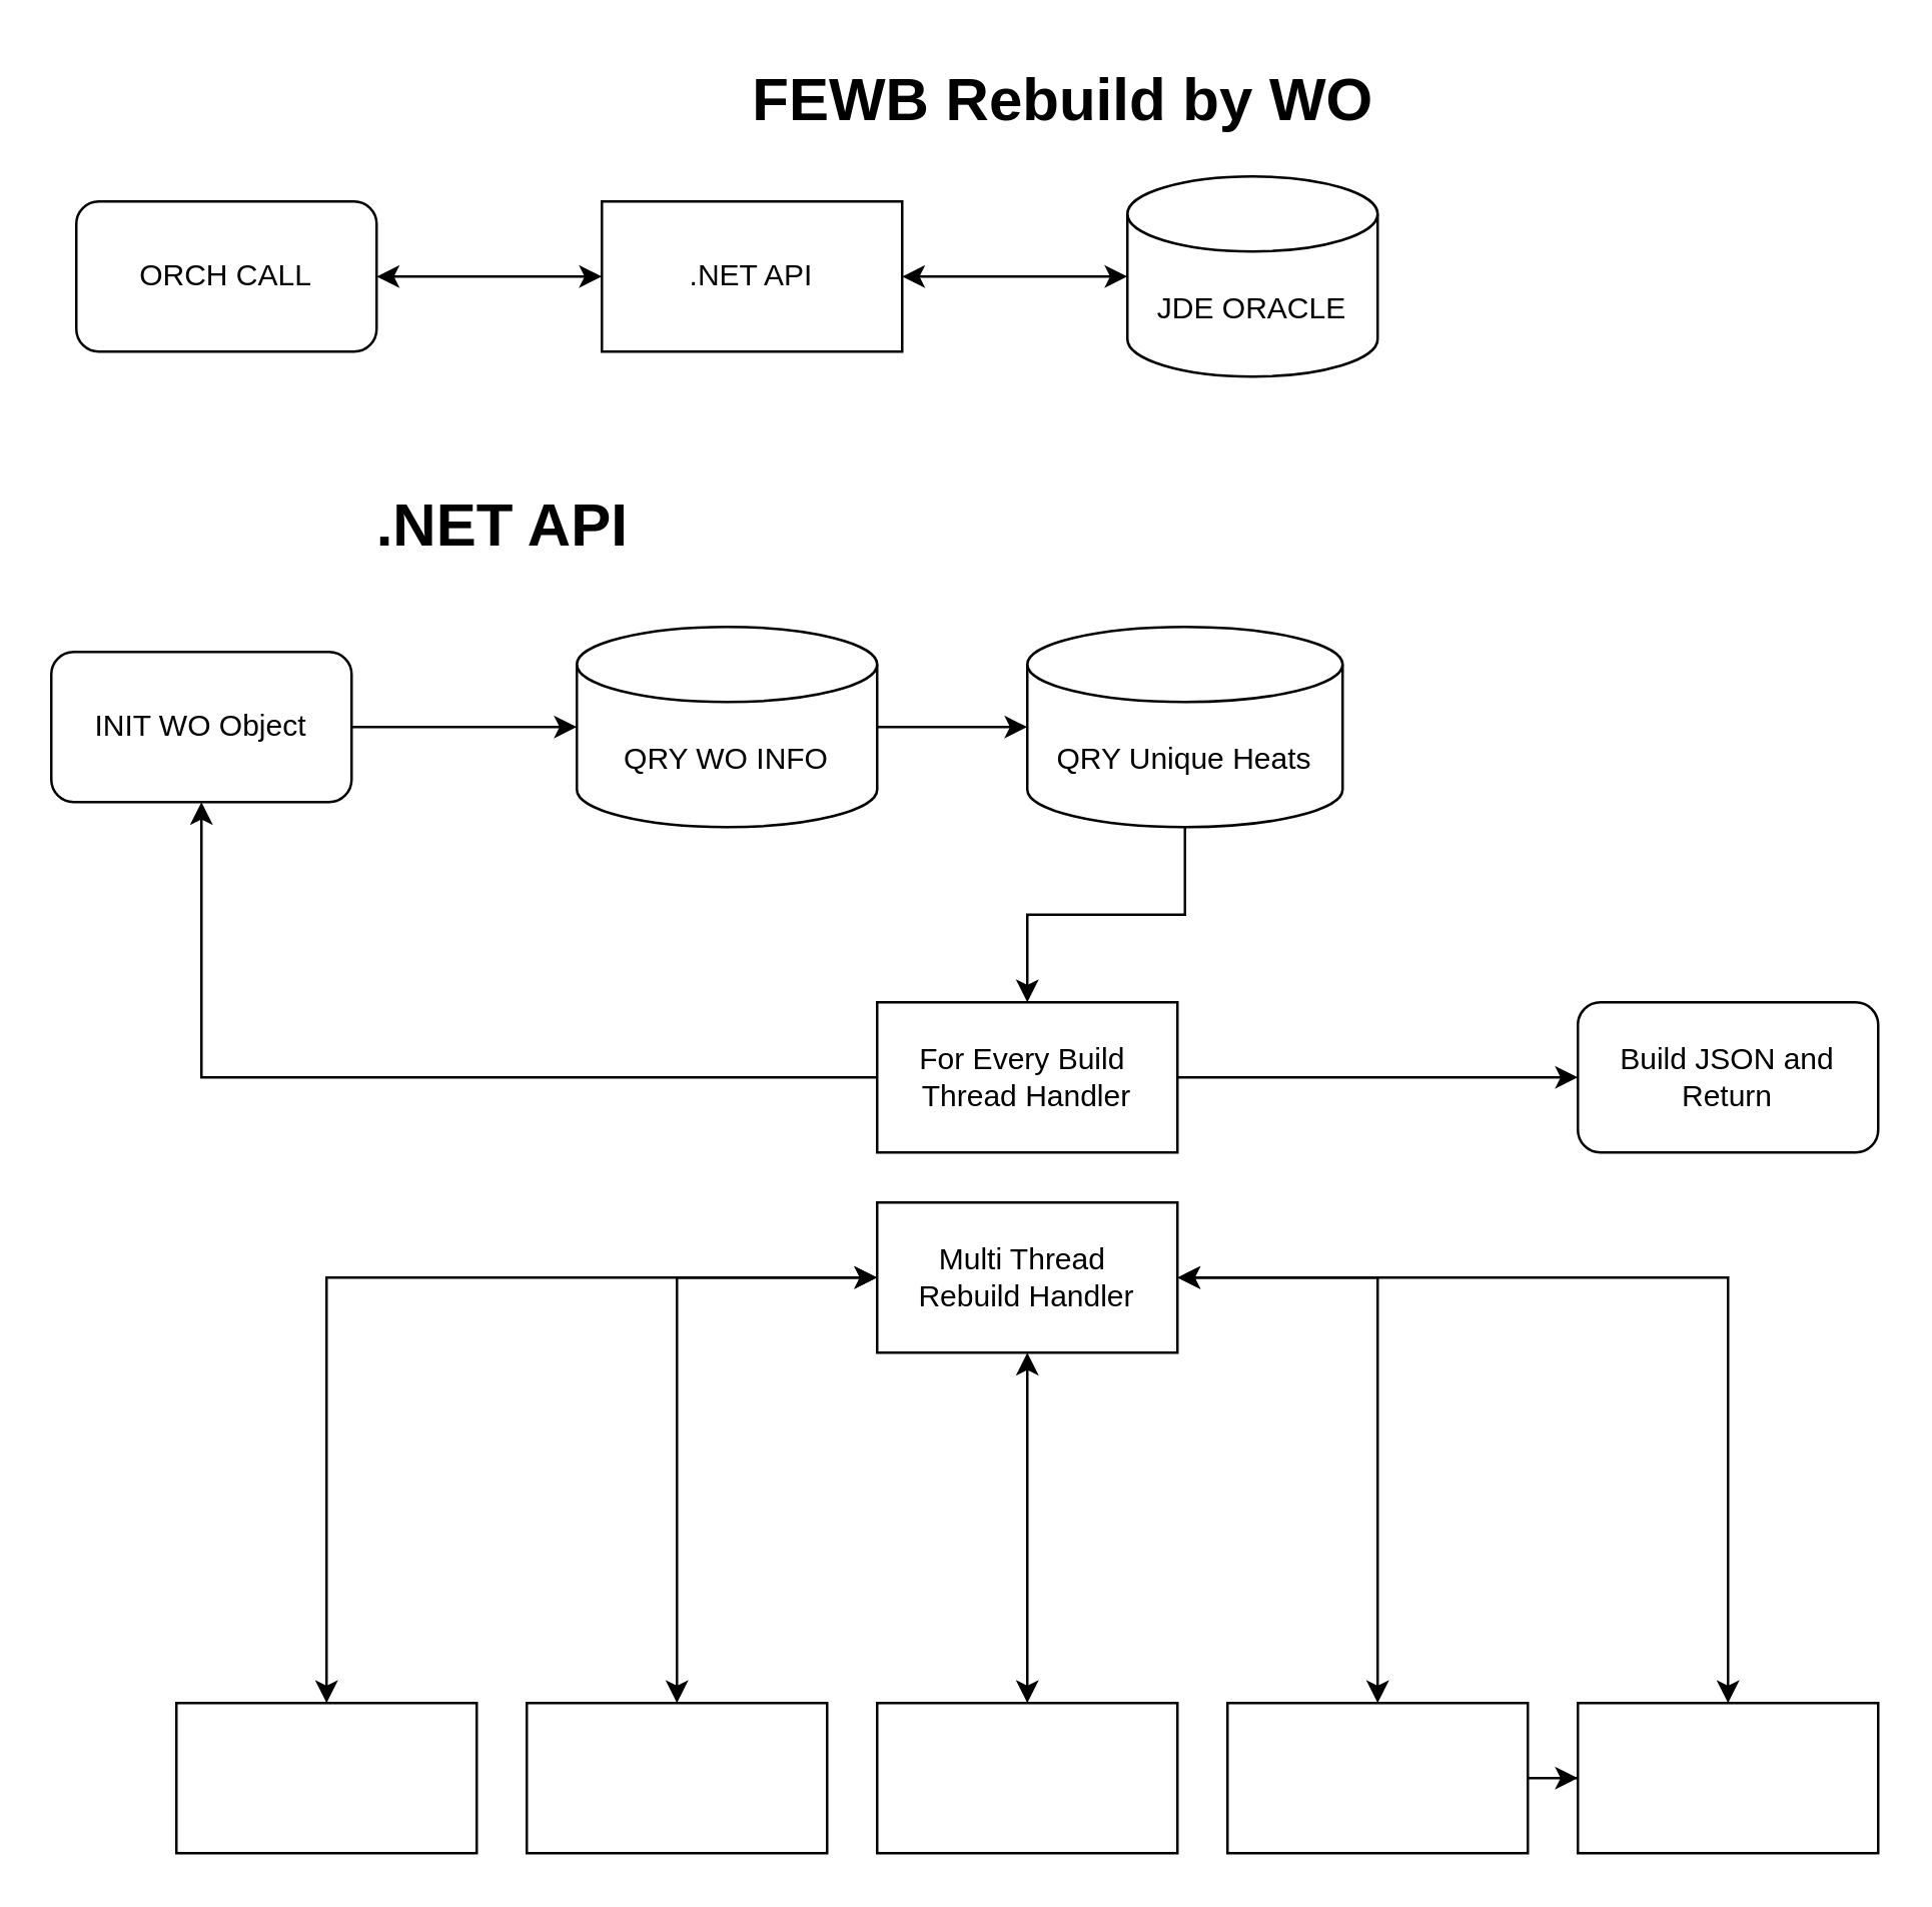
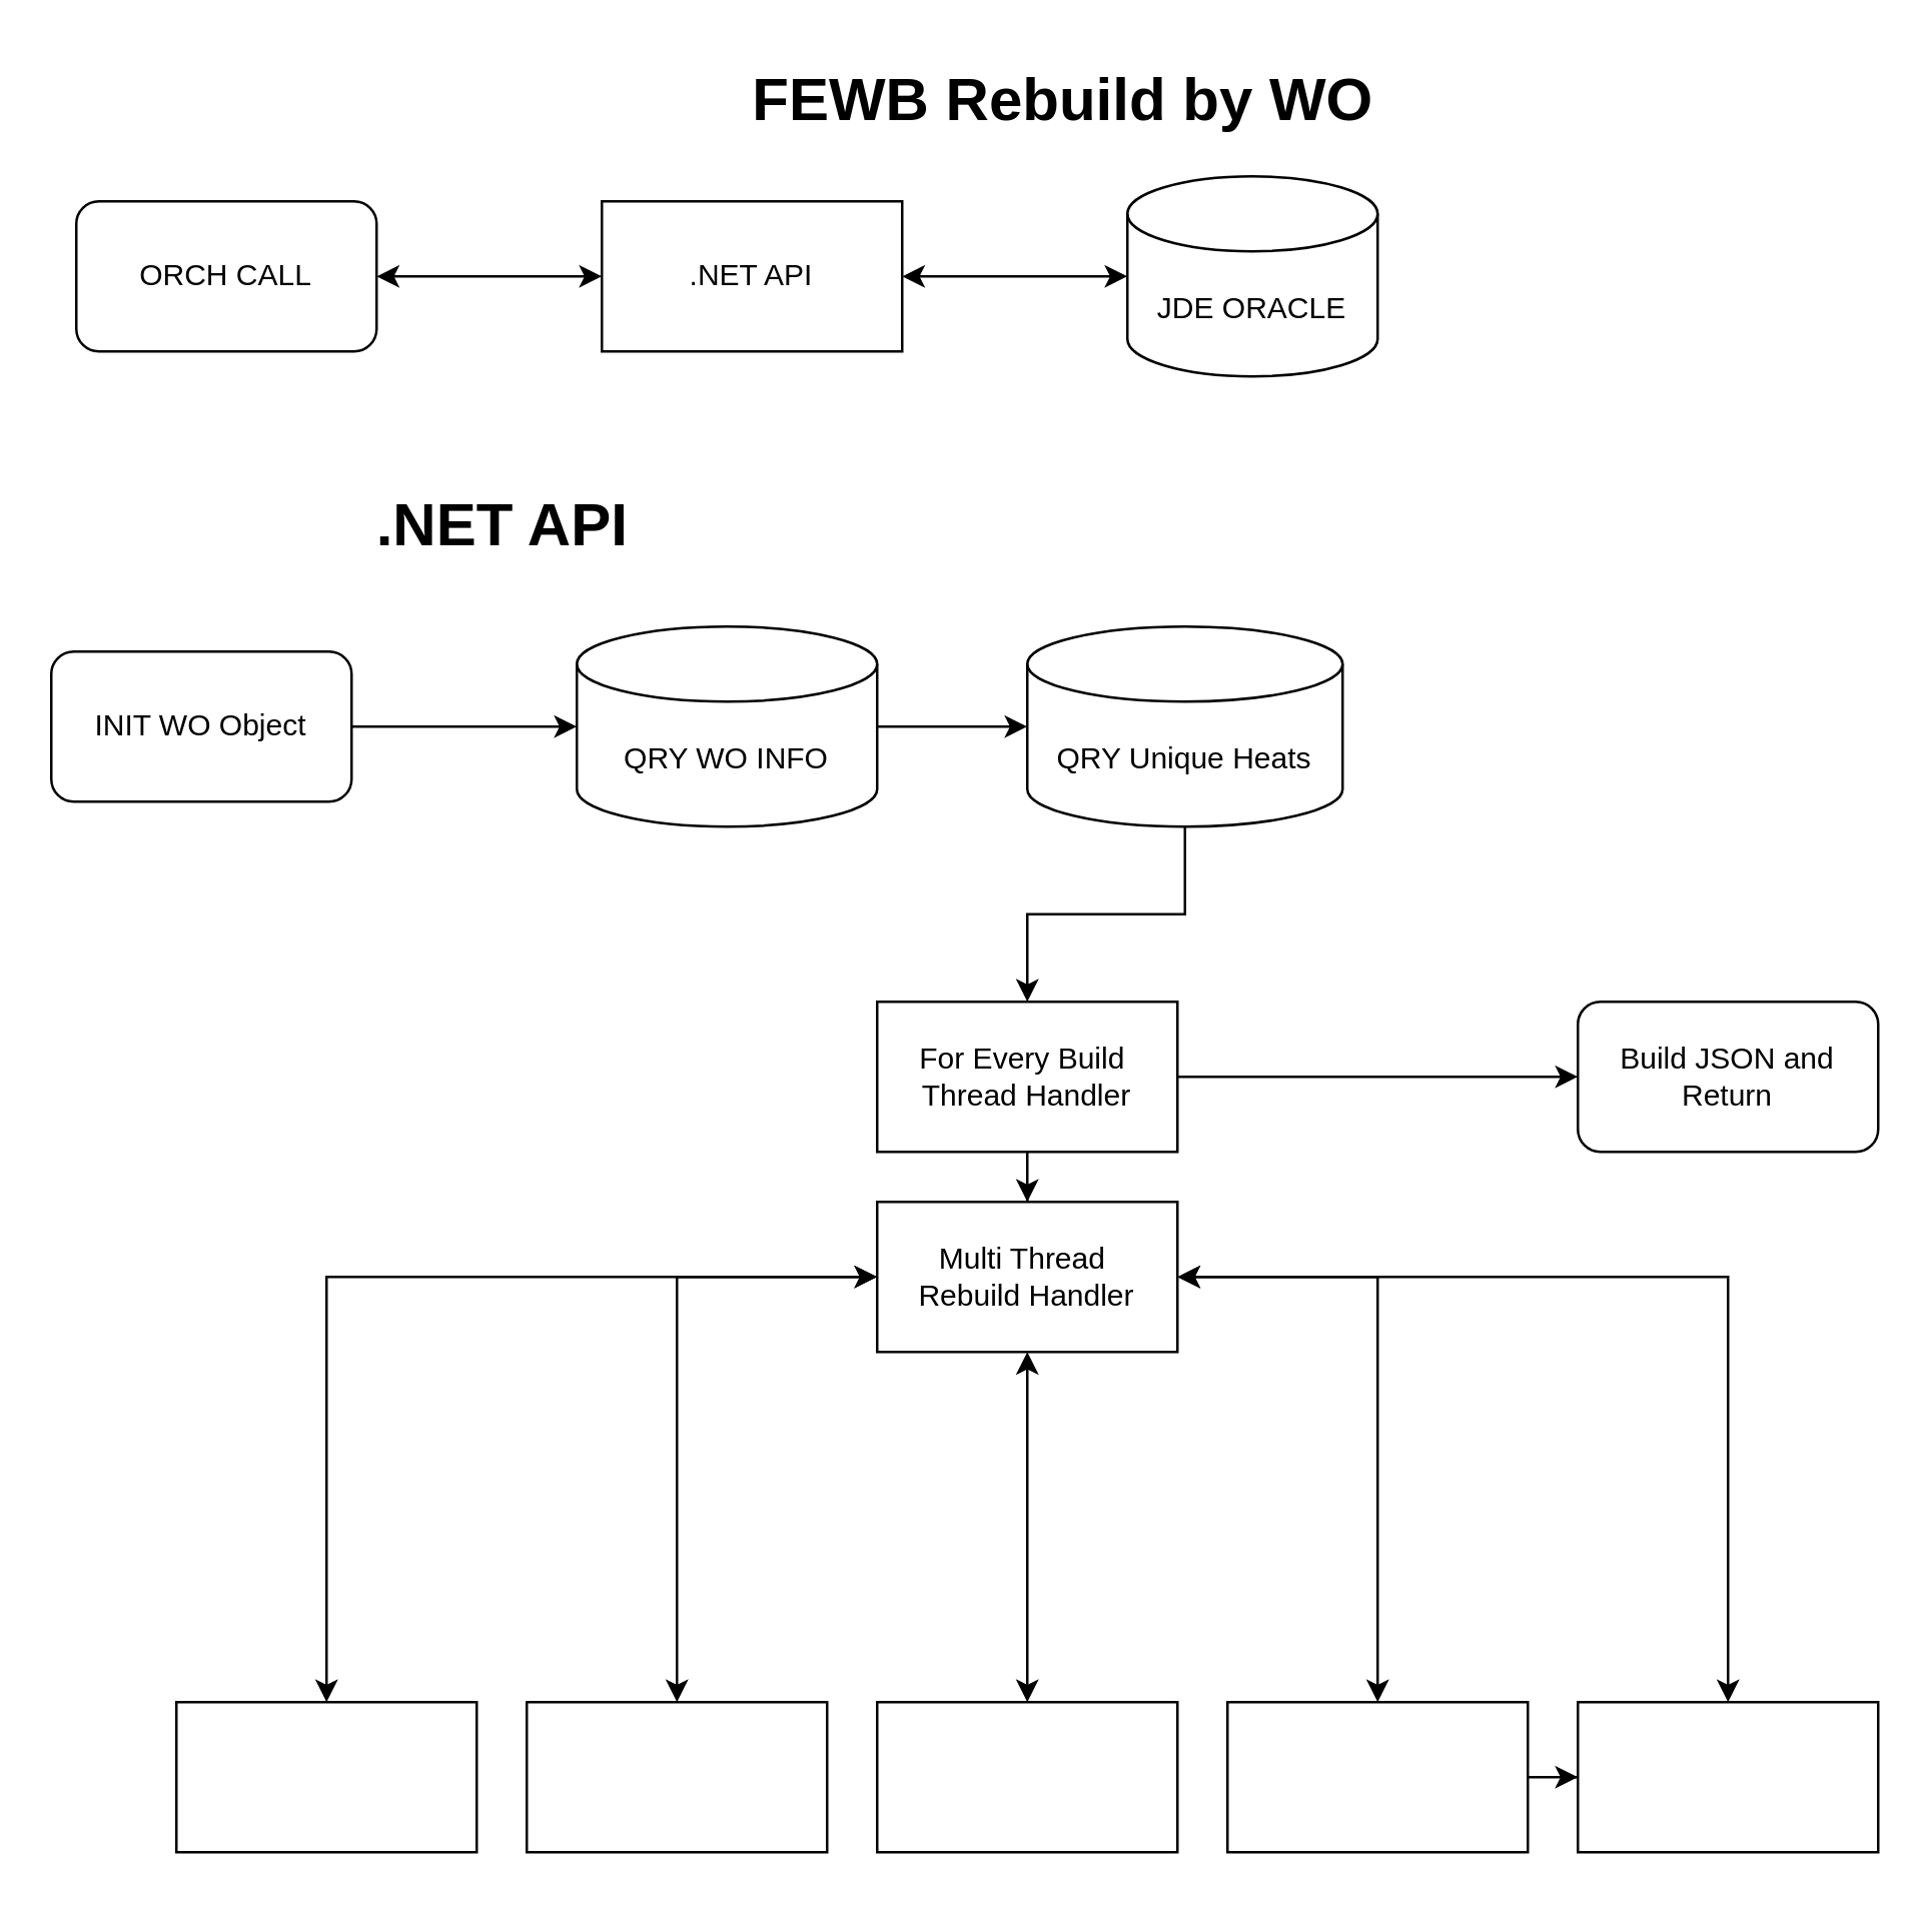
- <mxCell id="15" style="edgeStyle=orthogonalEdgeStyle;rounded=0;orthogonalLoop=1;jettySize=auto;html=1;" edge="1" parent="1" source="17" target="10"><mxGeometry relative="1" as="geometry" /></mxCell>
+ <mxCell id="15" style="edgeStyle=orthogonalEdgeStyle;rounded=0;orthogonalLoop=1;jettySize=auto;html=1;" edge="1" parent="1" source="17" target="23"><mxGeometry relative="1" as="geometry" /></mxCell>
